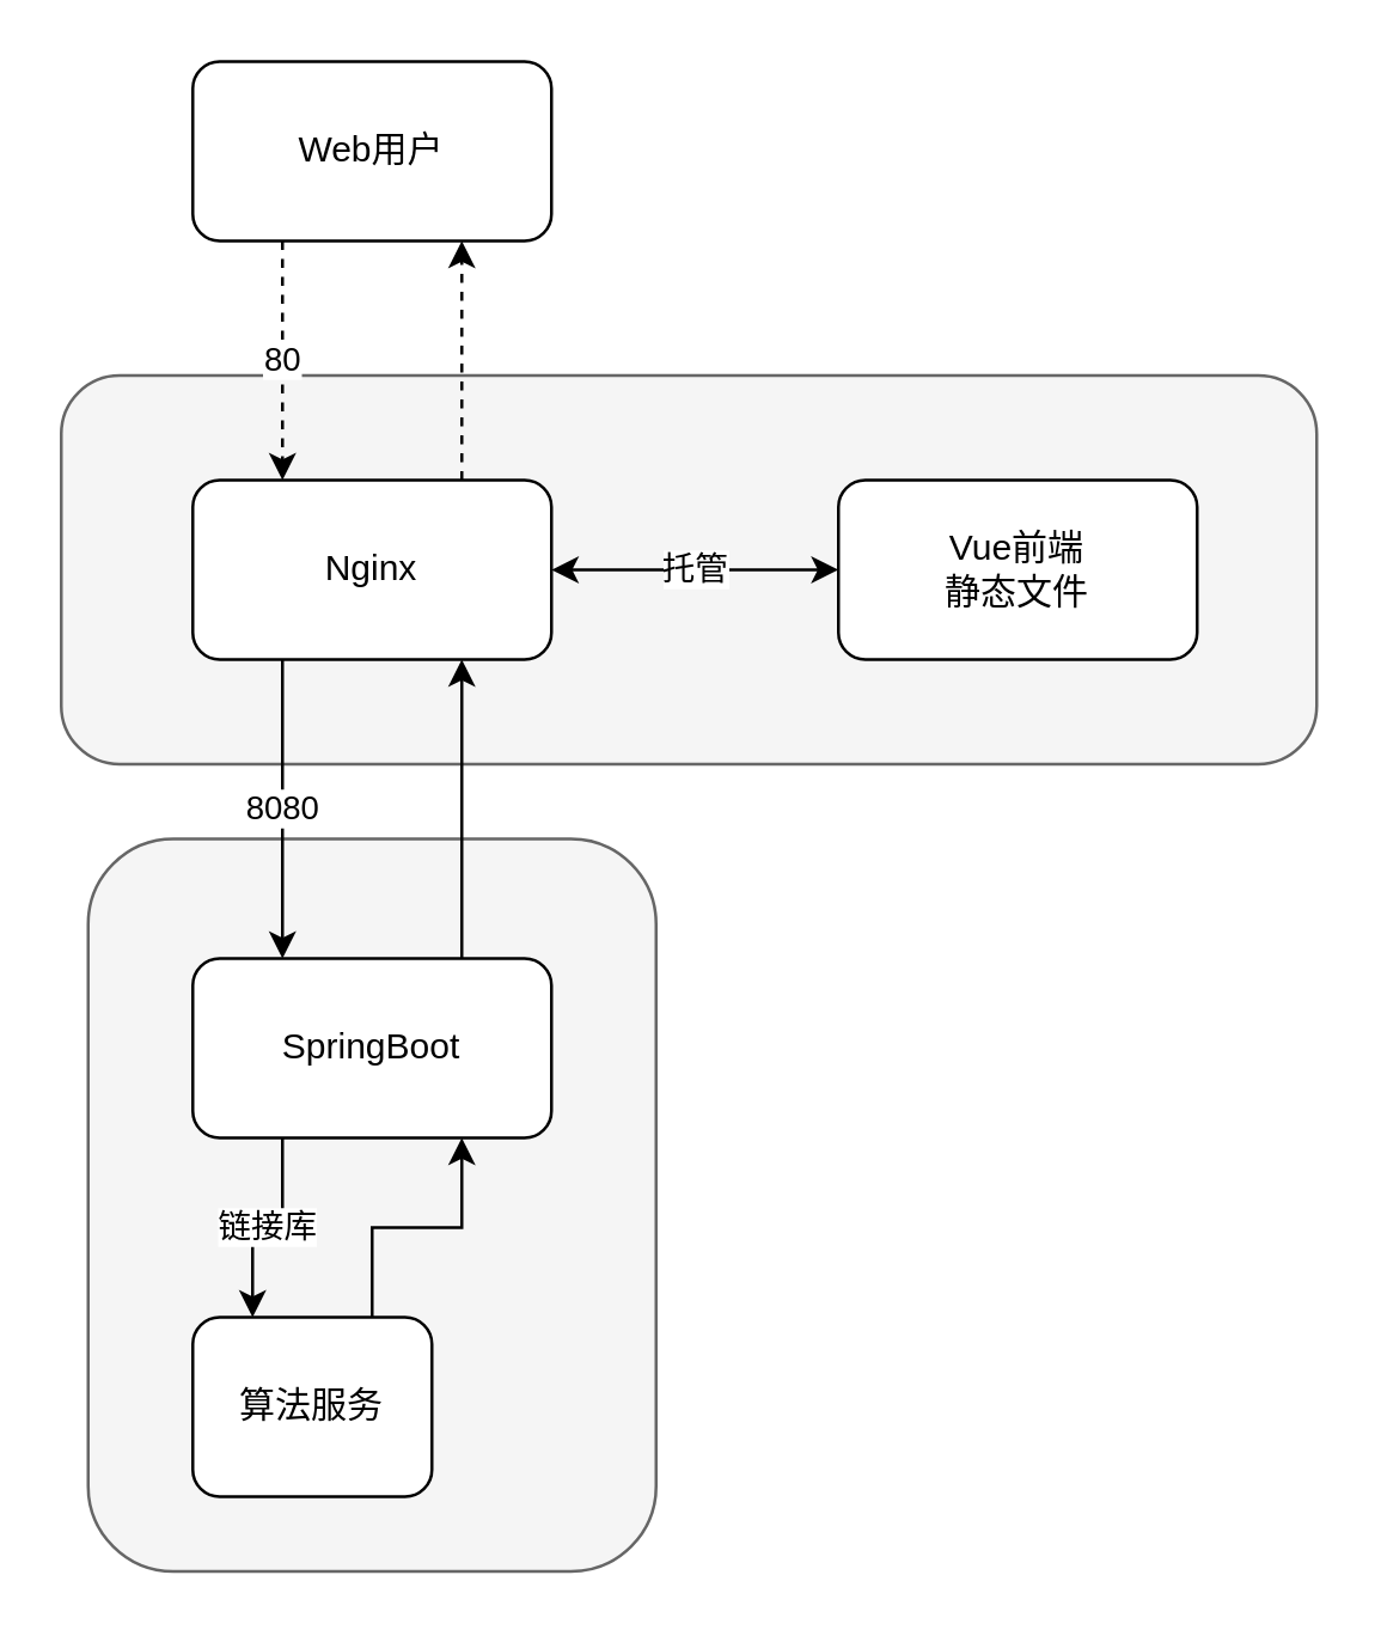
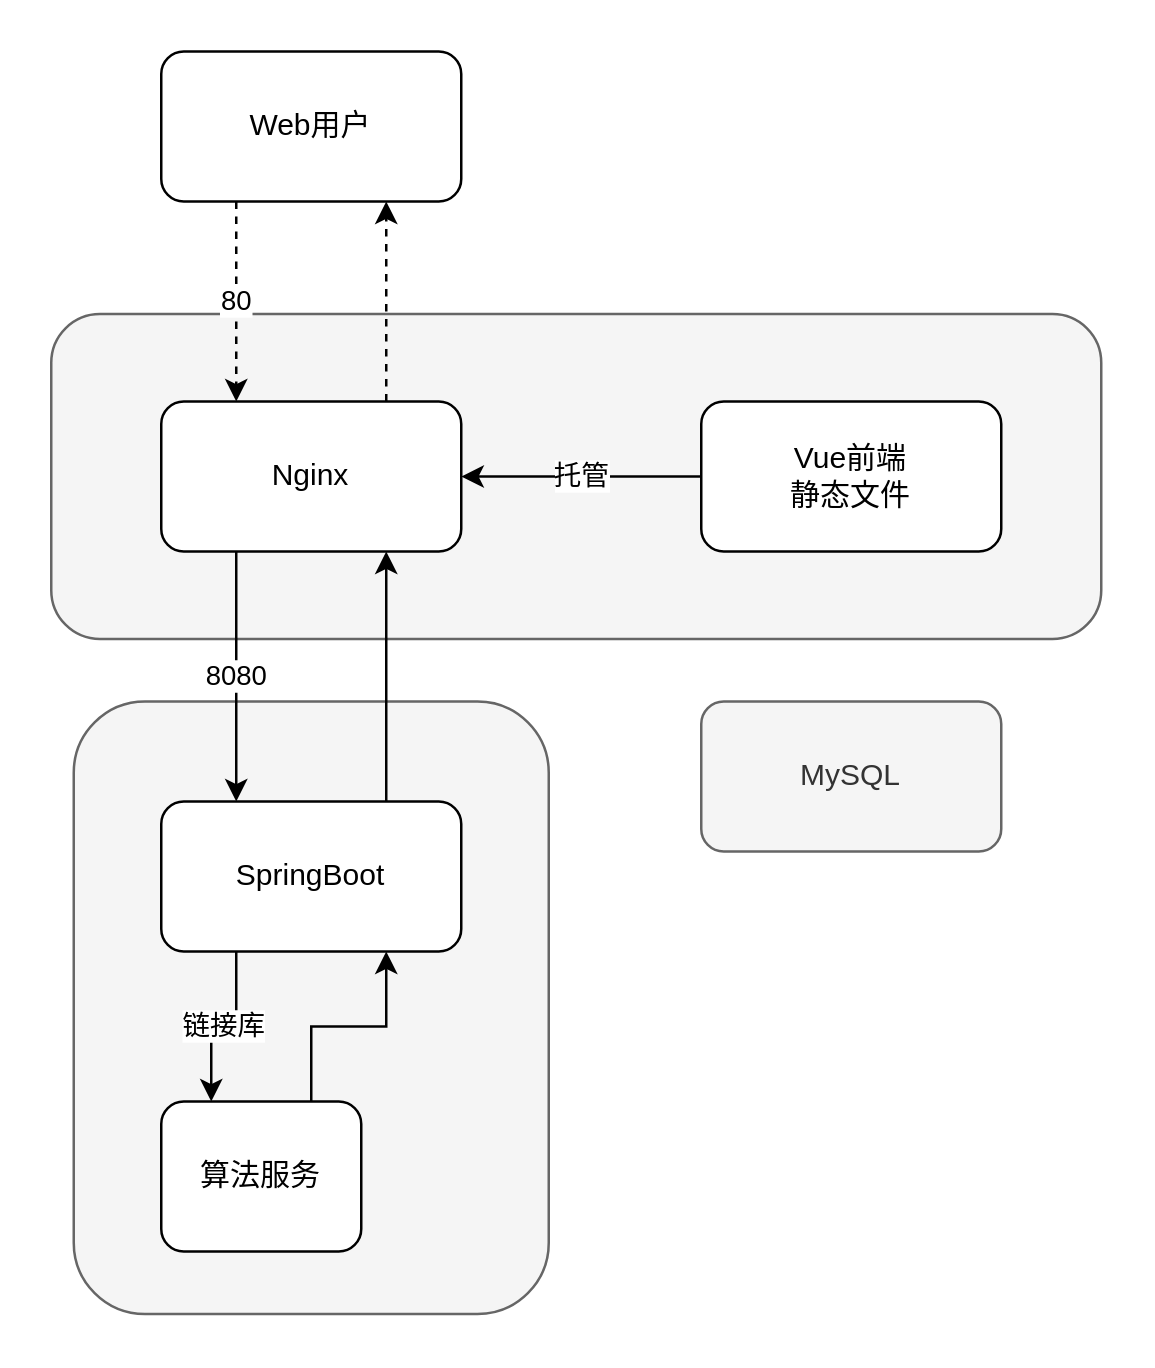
- <mxCell id="10" value="托管" style="endArrow=classic;startArrow=classic;html=1;rounded=0;entryX=0;entryY=0.5;entryDx=0;entryDy=0;exitX=1;exitY=0.5;exitDx=0;exitDy=0;" edge="1" parent="1" source="8" target="9"><mxGeometry width="50" height="50" relative="1" as="geometry"><mxPoint x="100" y="240" as="sourcePoint" /><mxPoint x="150" y="190" as="targetPoint" /></mxGeometry></mxCell>
+ <mxCell id="10" value="托管" style="endArrow=none;startArrow=classic;html=1;rounded=0;entryX=0;entryY=0.5;entryDx=0;entryDy=0;exitX=1;exitY=0.5;exitDx=0;exitDy=0;" edge="1" parent="1" source="8" target="9"><mxGeometry width="50" height="50" relative="1" as="geometry"><mxPoint x="100" y="240" as="sourcePoint" /><mxPoint x="150" y="190" as="targetPoint" /></mxGeometry></mxCell>
+ <mxCell id="16" value="MySQL" style="rounded=1;whiteSpace=wrap;html=1;fillColor=#f5f5f5;fontColor=#333333;strokeColor=#666666;" vertex="1" parent="1"><mxGeometry x="280" y="280" width="120" height="60" as="geometry" /></mxCell>
